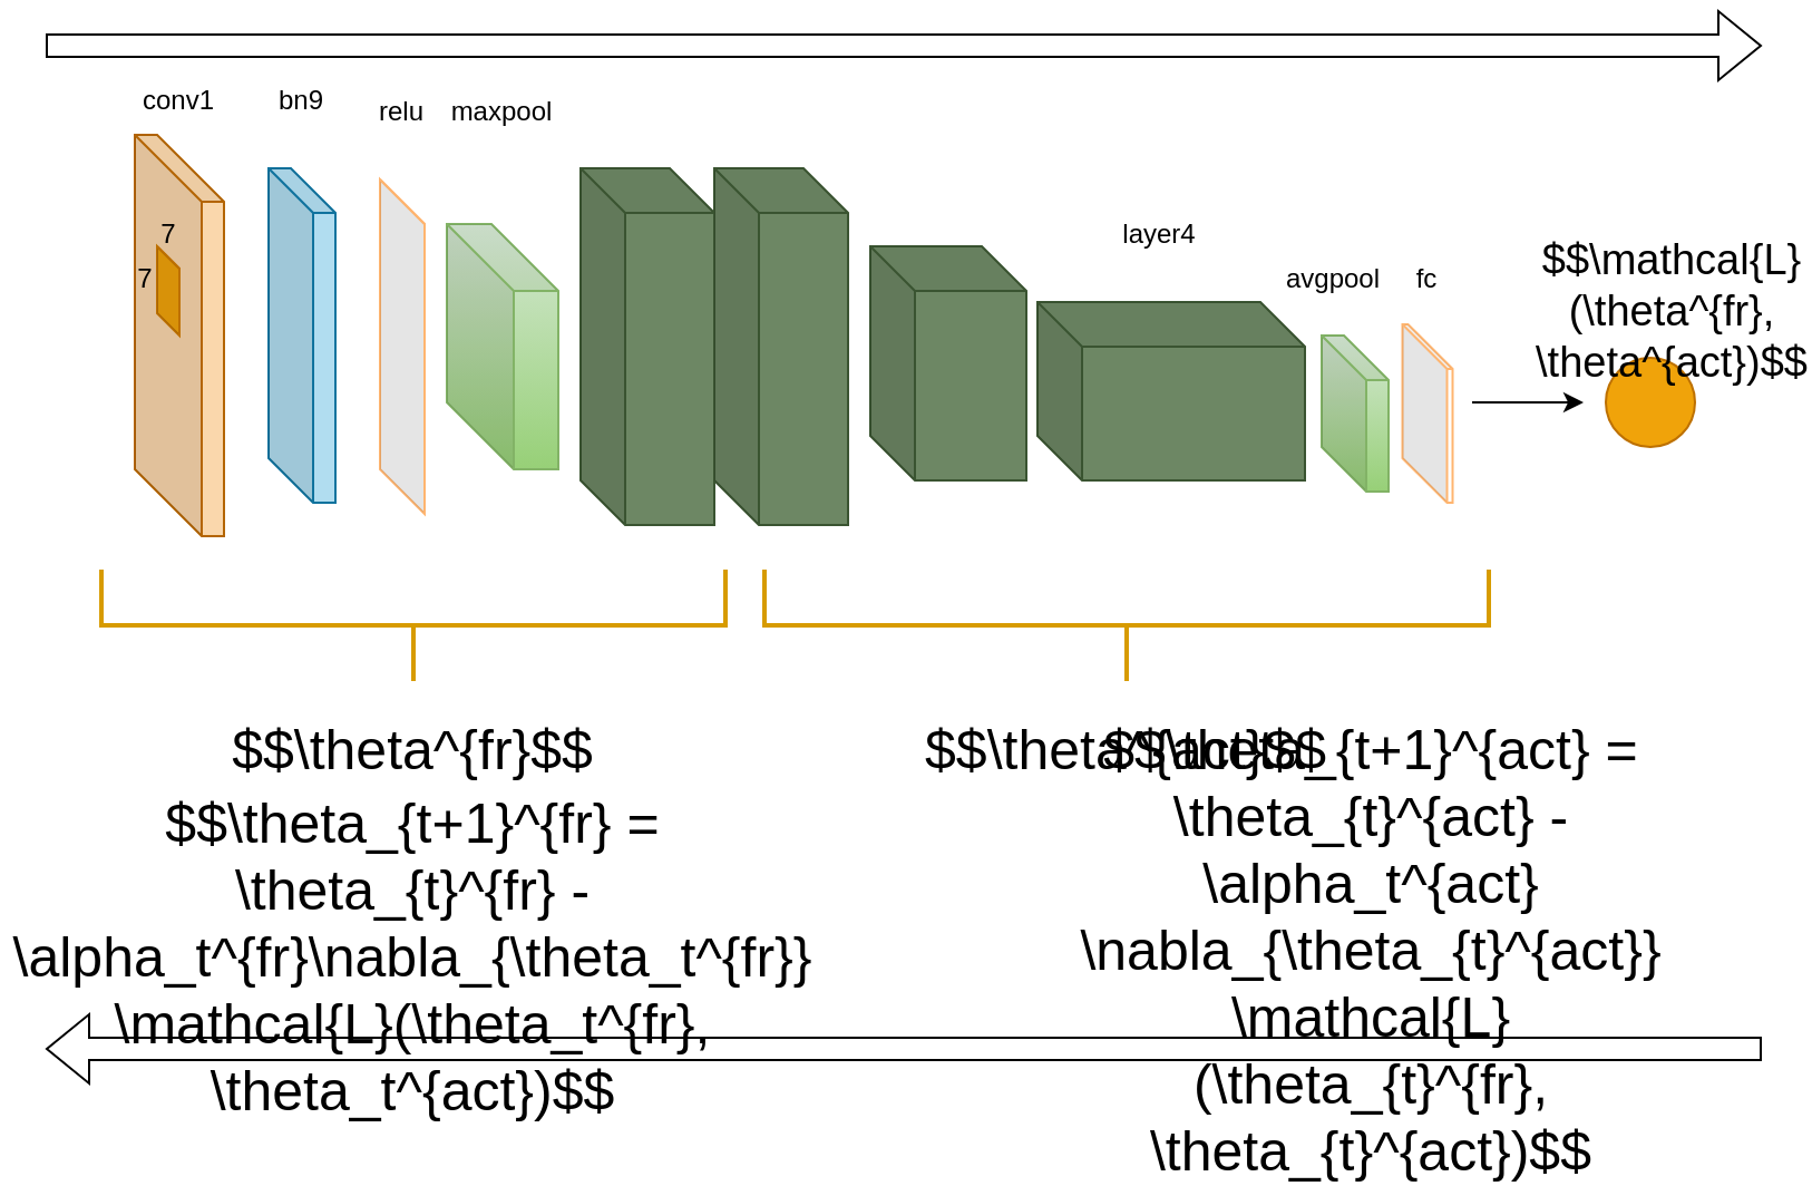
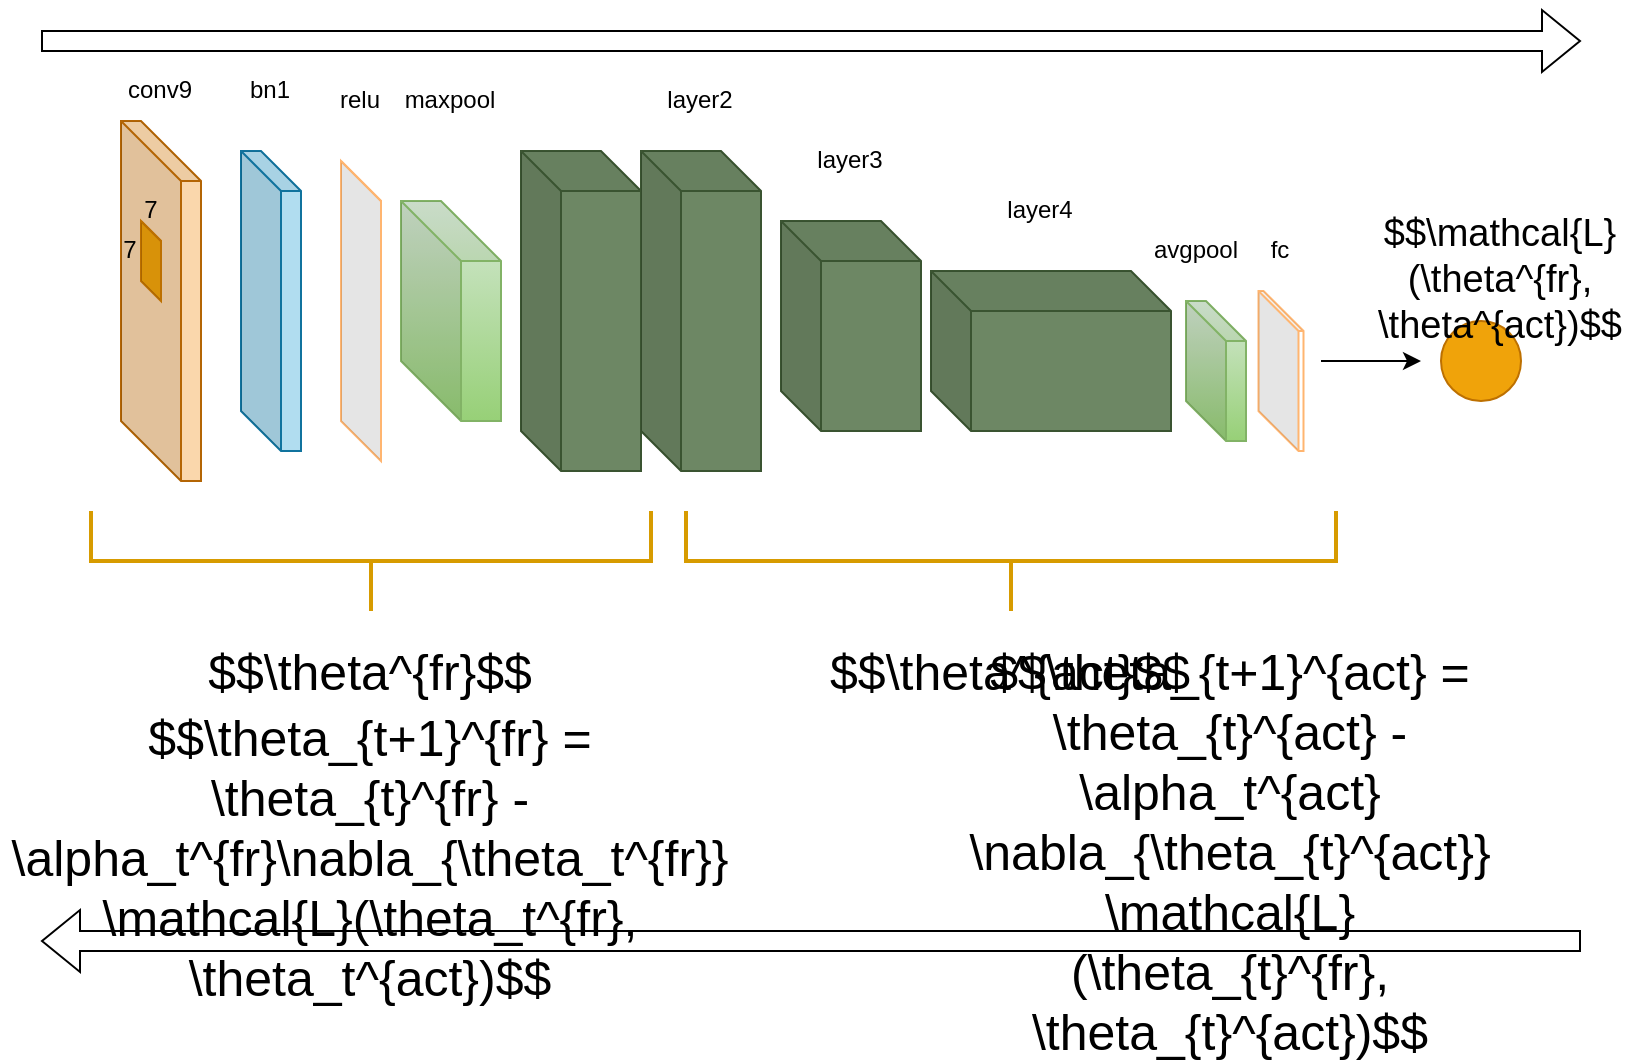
- <mxCell id="6" value="conv1" style="text;html=1;strokeColor=none;fillColor=none;align=center;verticalAlign=middle;whiteSpace=wrap;rounded=0;" vertex="1" parent="1"><mxGeometry x="50" y="30" width="60" height="30" as="geometry" /></mxCell>
+ <mxCell id="6" value="conv9" style="text;html=1;strokeColor=none;fillColor=none;align=center;verticalAlign=middle;whiteSpace=wrap;rounded=0;" vertex="1" parent="1"><mxGeometry x="50" y="30" width="60" height="30" as="geometry" /></mxCell>
- <mxCell id="8" value="bn9" style="text;html=1;strokeColor=none;fillColor=none;align=center;verticalAlign=middle;whiteSpace=wrap;rounded=0;" vertex="1" parent="1"><mxGeometry x="105" y="30" width="60" height="30" as="geometry" /></mxCell>
+ <mxCell id="8" value="bn1" style="text;html=1;strokeColor=none;fillColor=none;align=center;verticalAlign=middle;whiteSpace=wrap;rounded=0;" vertex="1" parent="1"><mxGeometry x="105" y="30" width="60" height="30" as="geometry" /></mxCell>
+ <mxCell id="15" value="layer2" style="text;html=1;strokeColor=none;fillColor=none;align=center;verticalAlign=middle;whiteSpace=wrap;rounded=0;" vertex="1" parent="1"><mxGeometry x="320" y="35" width="60" height="30" as="geometry" /></mxCell>
+ <mxCell id="23" value="layer3" style="text;html=1;strokeColor=none;fillColor=none;align=center;verticalAlign=middle;whiteSpace=wrap;rounded=0;" vertex="1" parent="1"><mxGeometry x="395" y="65" width="60" height="30" as="geometry" /></mxCell>
